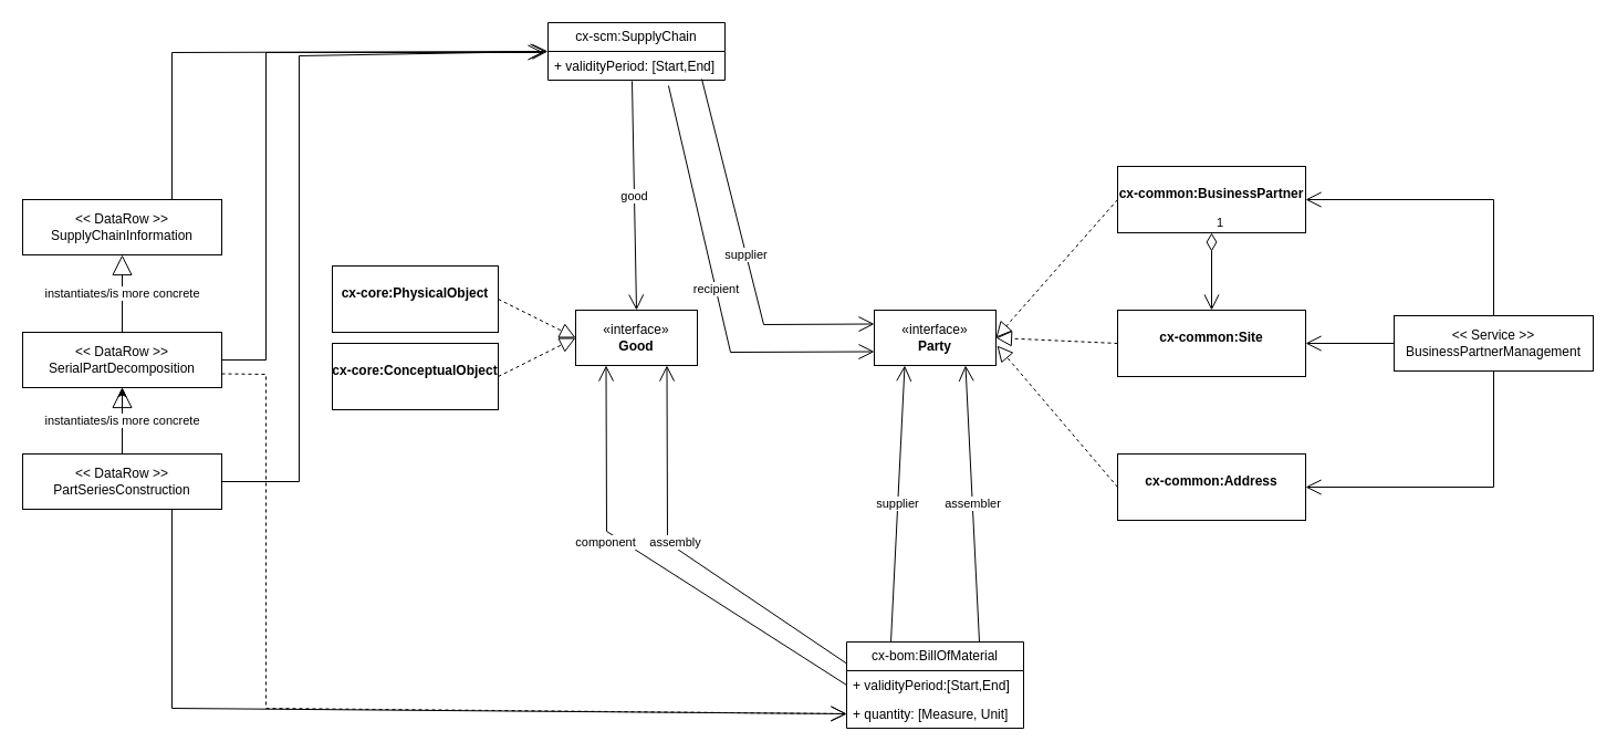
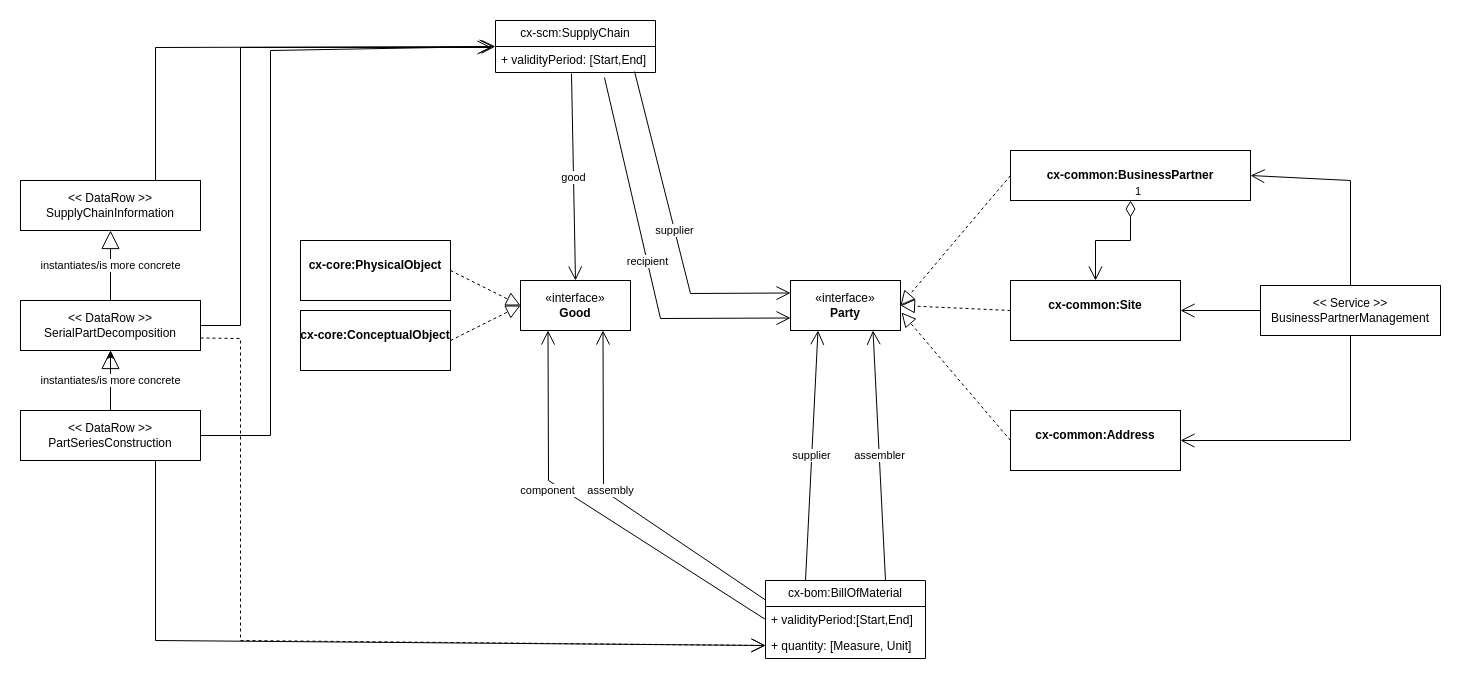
- <mxCell id="7" value="&lt;p style=&quot;margin:0px;margin-top:4px;text-align:center;&quot;&gt;&lt;br&gt;&lt;b&gt;cx-common:BusinessPartner&lt;/b&gt;&lt;/p&gt;" style="verticalAlign=top;align=left;overflow=fill;fontSize=12;fontFamily=Helvetica;html=1;whiteSpace=wrap;" vertex="1" parent="1"><mxGeometry x="1010" y="150" width="170" height="60" as="geometry" /></mxCell>
+ <mxCell id="7" value="&lt;p style=&quot;margin:0px;margin-top:4px;text-align:center;&quot;&gt;&lt;br&gt;&lt;b&gt;cx-common:BusinessPartner&lt;/b&gt;&lt;/p&gt;" style="verticalAlign=top;align=left;overflow=fill;fontSize=12;fontFamily=Helvetica;html=1;whiteSpace=wrap;" vertex="1" parent="1"><mxGeometry x="1010" y="150" width="240" height="50" as="geometry" /></mxCell>
